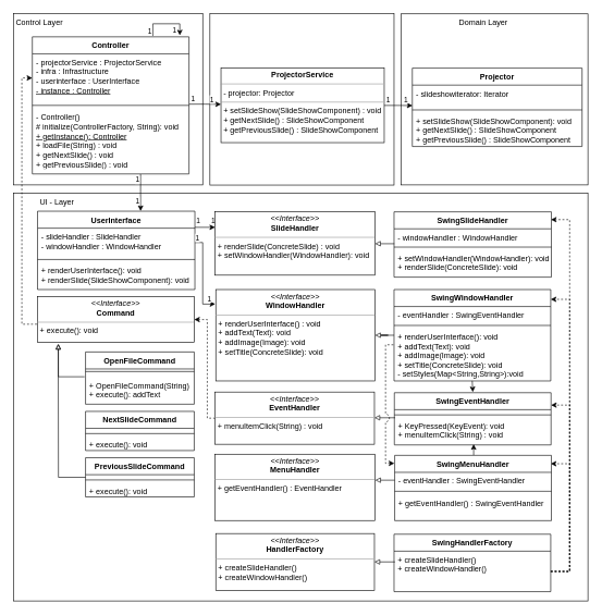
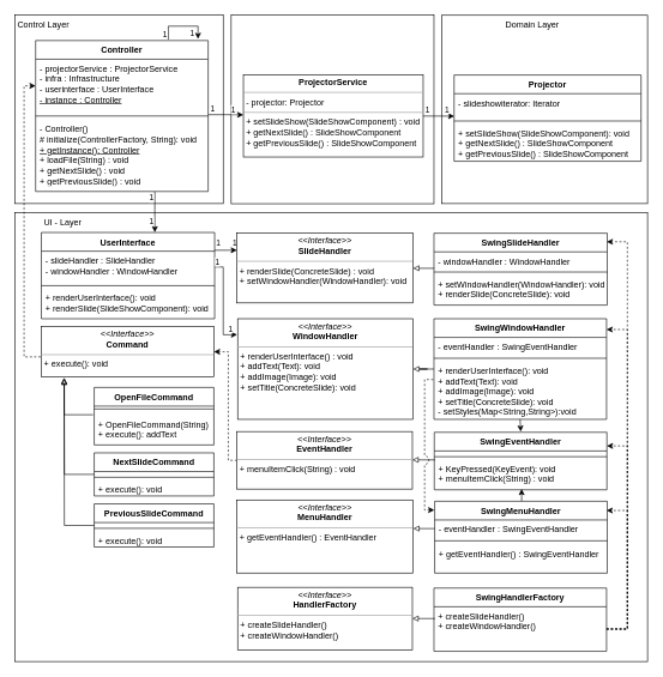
+ <mxCell id="23" style="edgeStyle=orthogonalEdgeStyle;rounded=0;jumpStyle=arc;jumpSize=12;orthogonalLoop=1;jettySize=auto;html=1;startArrow=none;startFill=0;endArrow=block;endFill=0;entryX=0.132;entryY=1.014;entryDx=0;entryDy=0;entryPerimeter=0;" parent="1" source="24" target="22" edge="1"><mxGeometry relative="1" as="geometry"><Array as="points"><mxPoint x="89" y="660" /><mxPoint x="89" y="577" /><mxPoint x="89" y="577" /></Array></mxGeometry></mxCell>
